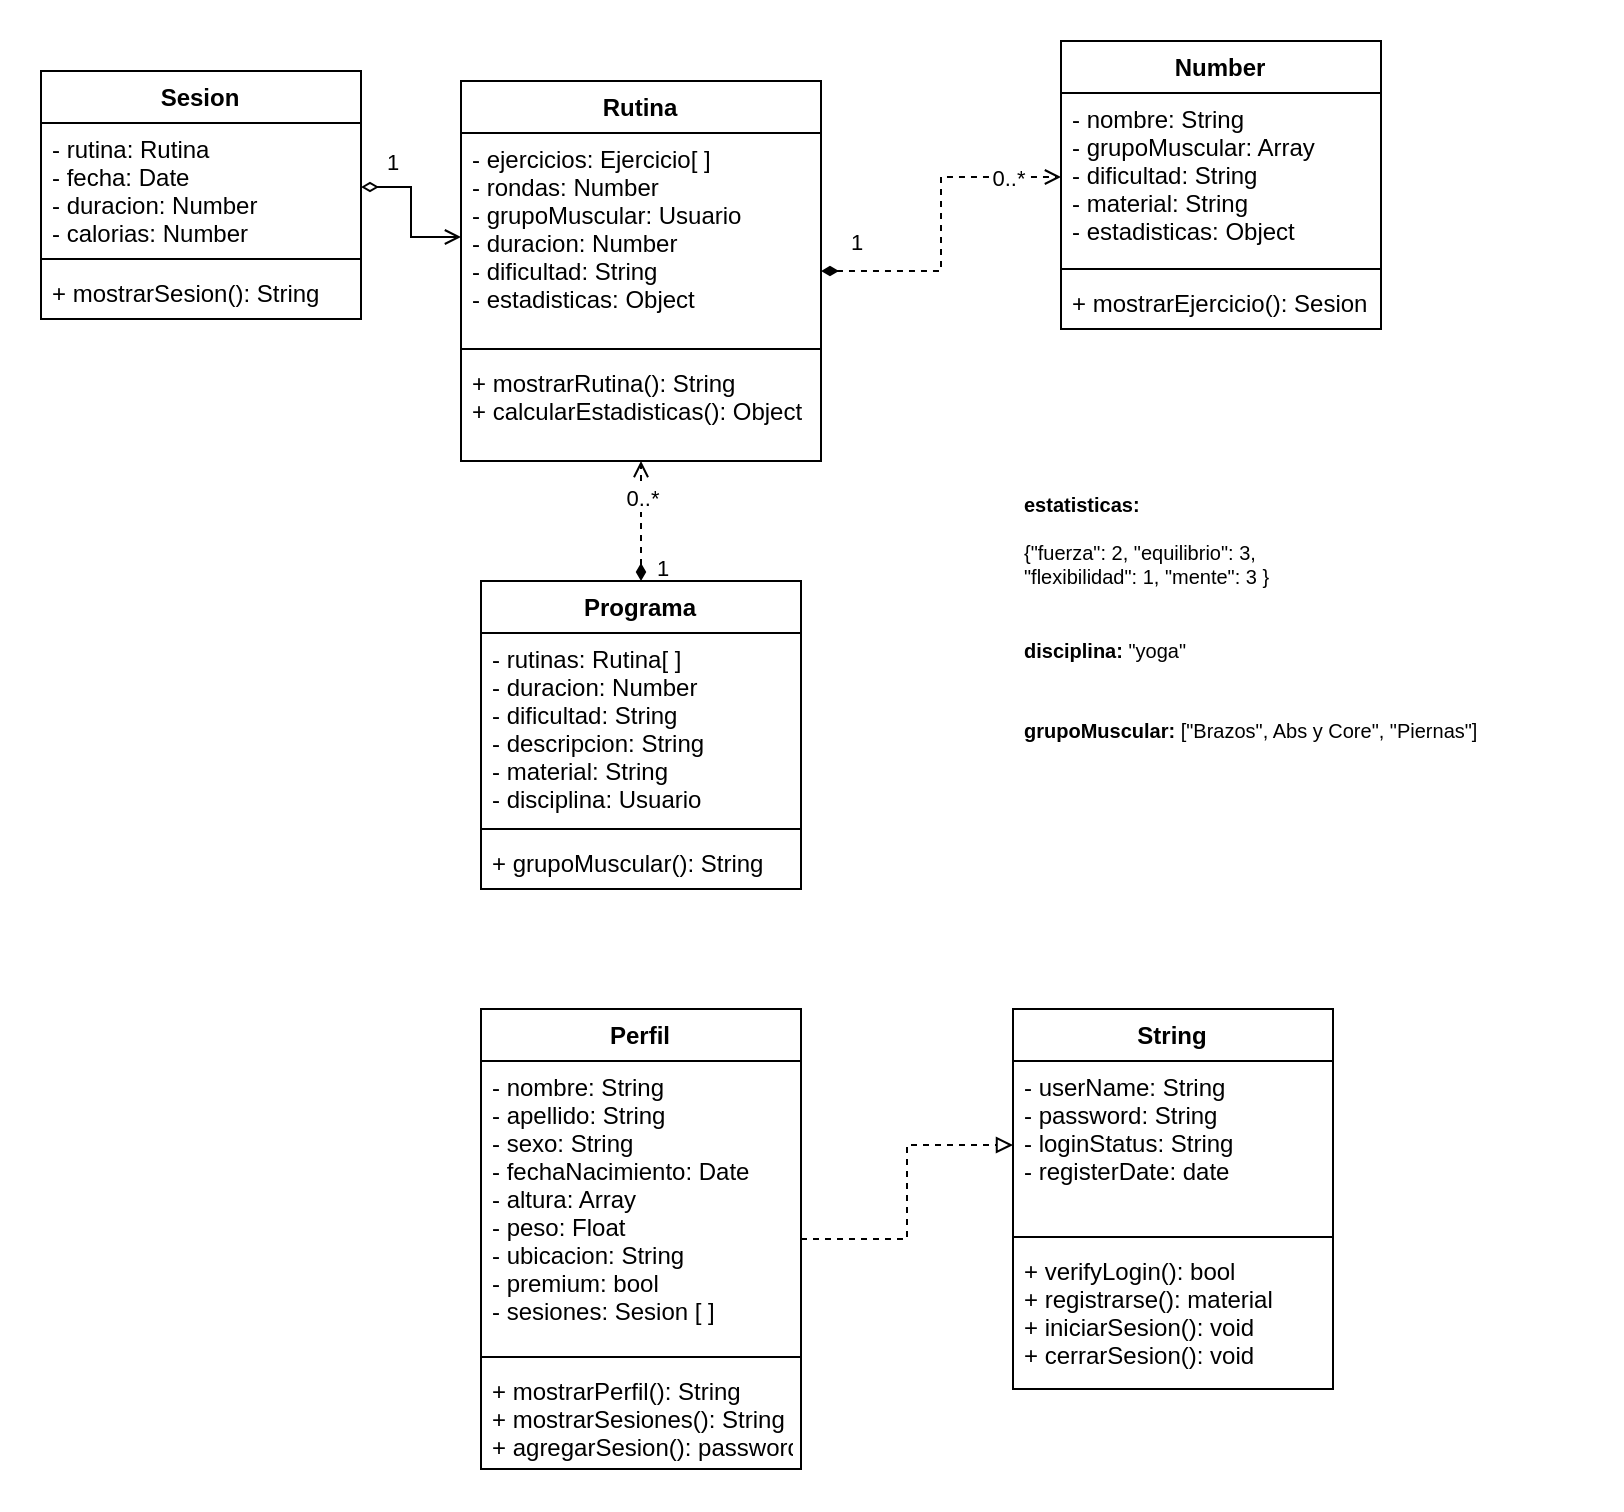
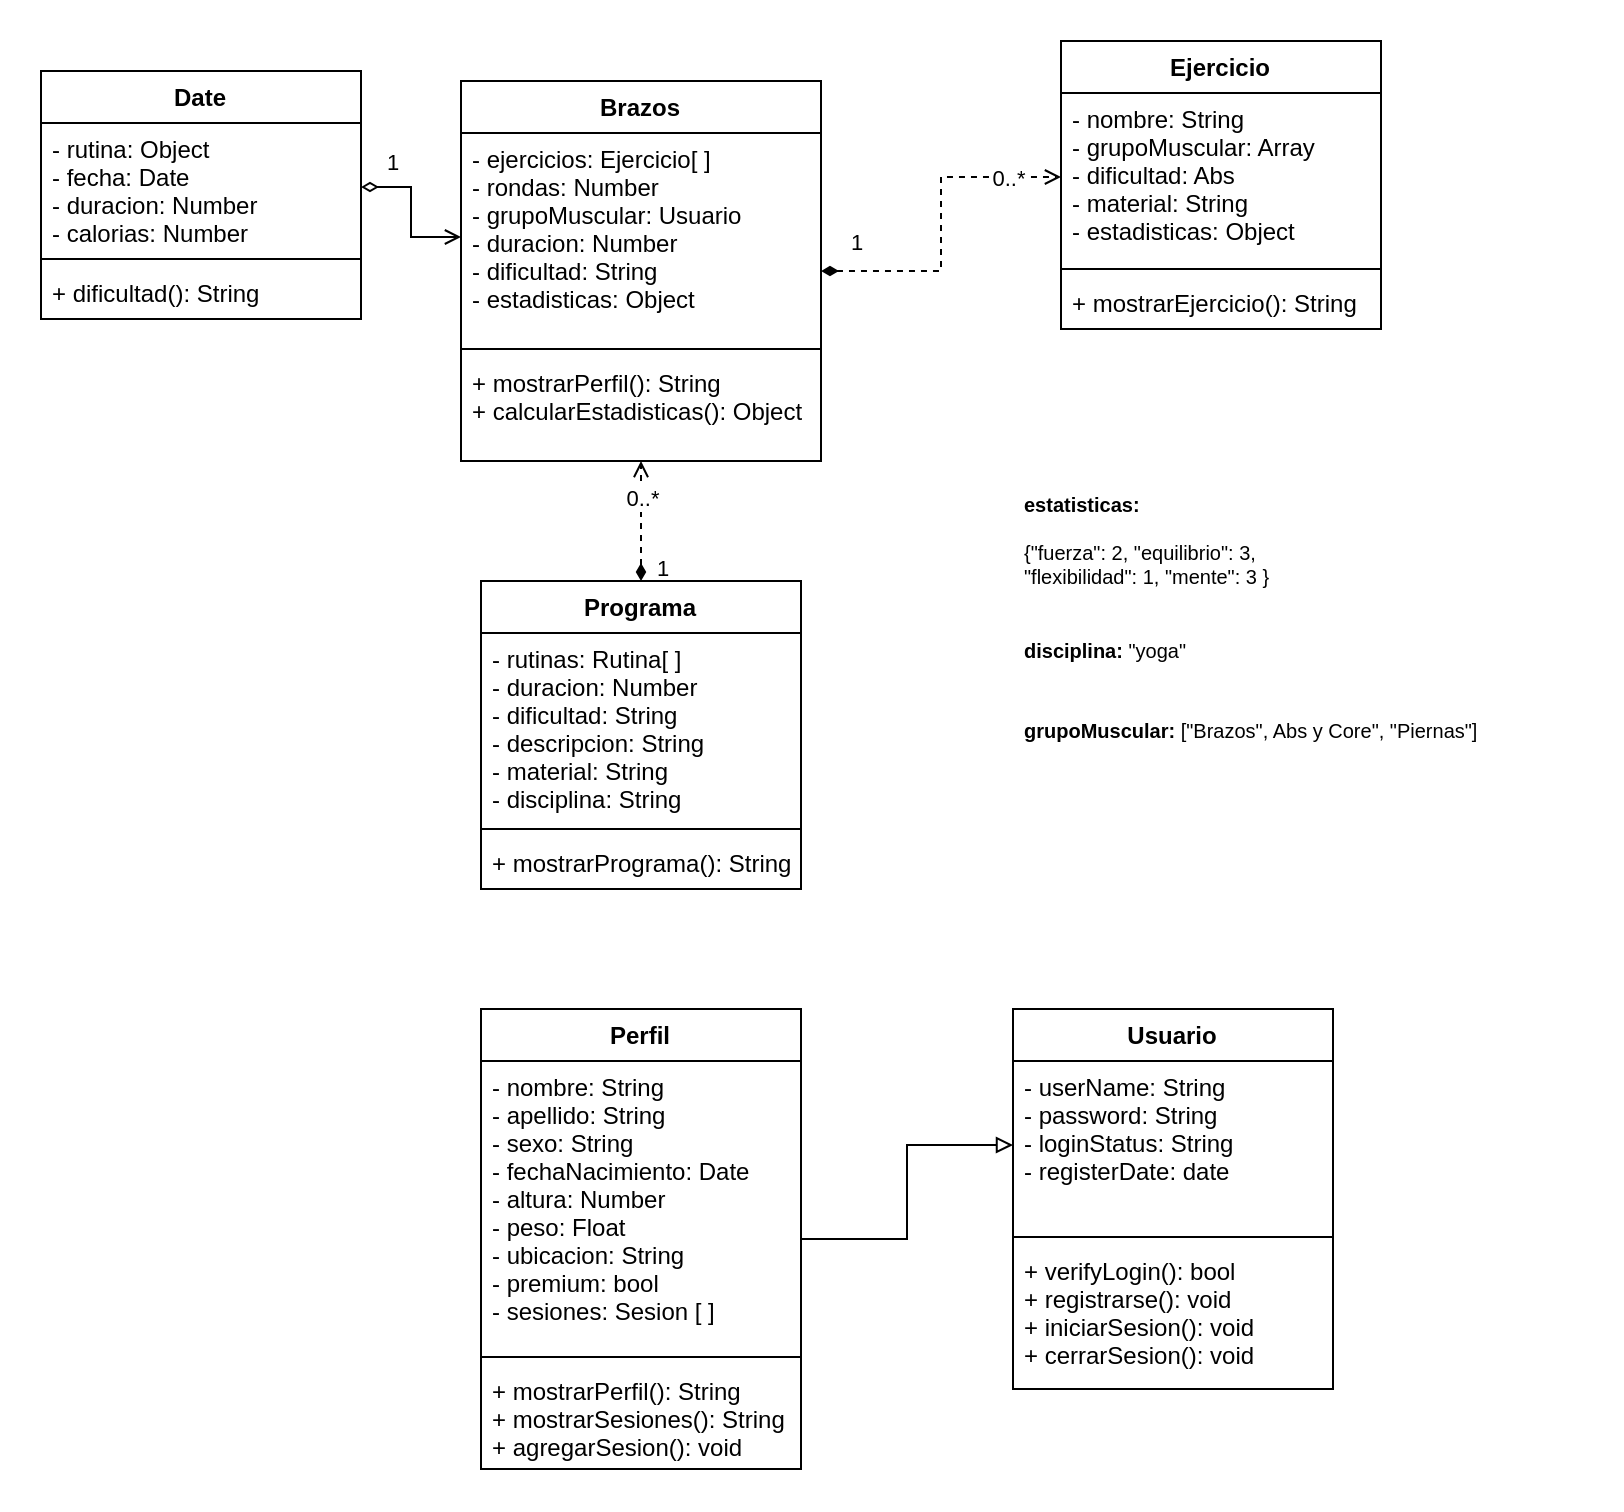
- <mxCell id="9" value="Number" style="swimlane;fontStyle=1;align=center;verticalAlign=top;childLayout=stackLayout;horizontal=1;startSize=26;horizontalStack=0;resizeParent=1;resizeParentMax=0;resizeLast=0;collapsible=1;marginBottom=0;" parent="1" vertex="1"><mxGeometry x="530" y="20" width="160" height="144" as="geometry" /></mxCell>
+ <mxCell id="9" value="Ejercicio" style="swimlane;fontStyle=1;align=center;verticalAlign=top;childLayout=stackLayout;horizontal=1;startSize=26;horizontalStack=0;resizeParent=1;resizeParentMax=0;resizeLast=0;collapsible=1;marginBottom=0;" parent="1" vertex="1"><mxGeometry x="530" y="20" width="160" height="144" as="geometry" /></mxCell>
- <mxCell id="34" value="Sesion" style="swimlane;fontStyle=1;align=center;verticalAlign=top;childLayout=stackLayout;horizontal=1;startSize=26;horizontalStack=0;resizeParent=1;resizeParentMax=0;resizeLast=0;collapsible=1;marginBottom=0;" vertex="1" parent="1"><mxGeometry x="20" y="35" width="160" height="124" as="geometry" /></mxCell>
+ <mxCell id="34" value="Date" style="swimlane;fontStyle=1;align=center;verticalAlign=top;childLayout=stackLayout;horizontal=1;startSize=26;horizontalStack=0;resizeParent=1;resizeParentMax=0;resizeLast=0;collapsible=1;marginBottom=0;" vertex="1" parent="1"><mxGeometry x="20" y="35" width="160" height="124" as="geometry" /></mxCell>
- <mxCell id="5" value="Rutina" style="swimlane;fontStyle=1;align=center;verticalAlign=top;childLayout=stackLayout;horizontal=1;startSize=26;horizontalStack=0;resizeParent=1;resizeParentMax=0;resizeLast=0;collapsible=1;marginBottom=0;" parent="1" vertex="1"><mxGeometry x="230" y="40" width="180" height="190" as="geometry" /></mxCell>
+ <mxCell id="5" value="Brazos" style="swimlane;fontStyle=1;align=center;verticalAlign=top;childLayout=stackLayout;horizontal=1;startSize=26;horizontalStack=0;resizeParent=1;resizeParentMax=0;resizeLast=0;collapsible=1;marginBottom=0;" parent="1" vertex="1"><mxGeometry x="230" y="40" width="180" height="190" as="geometry" /></mxCell>
- <mxCell id="10" value="- nombre: String&#10;- grupoMuscular: Array&#10;- dificultad: String&#10;- material: String&#10;- estadisticas: Object" style="text;strokeColor=none;fillColor=none;align=left;verticalAlign=top;spacingLeft=4;spacingRight=4;overflow=hidden;rotatable=0;points=[[0,0.5],[1,0.5]];portConstraint=eastwest;" parent="9" vertex="1"><mxGeometry y="26" width="160" height="84" as="geometry" /></mxCell>
+ <mxCell id="10" value="- nombre: String&#10;- grupoMuscular: Array&#10;- dificultad: Abs&#10;- material: String&#10;- estadisticas: Object" style="text;strokeColor=none;fillColor=none;align=left;verticalAlign=top;spacingLeft=4;spacingRight=4;overflow=hidden;rotatable=0;points=[[0,0.5],[1,0.5]];portConstraint=eastwest;" parent="9" vertex="1"><mxGeometry y="26" width="160" height="84" as="geometry" /></mxCell>
- <mxCell id="35" value="- rutina: Rutina&#10;- fecha: Date&#10;- duracion: Number&#10;- calorias: Number" style="text;strokeColor=none;fillColor=none;align=left;verticalAlign=top;spacingLeft=4;spacingRight=4;overflow=hidden;rotatable=0;points=[[0,0.5],[1,0.5]];portConstraint=eastwest;" vertex="1" parent="34"><mxGeometry y="26" width="160" height="64" as="geometry" /></mxCell>
+ <mxCell id="35" value="- rutina: Object&#10;- fecha: Date&#10;- duracion: Number&#10;- calorias: Number" style="text;strokeColor=none;fillColor=none;align=left;verticalAlign=top;spacingLeft=4;spacingRight=4;overflow=hidden;rotatable=0;points=[[0,0.5],[1,0.5]];portConstraint=eastwest;" vertex="1" parent="34"><mxGeometry y="26" width="160" height="64" as="geometry" /></mxCell>
- <mxCell id="37" value="+ mostrarSesion(): String" style="text;strokeColor=none;fillColor=none;align=left;verticalAlign=top;spacingLeft=4;spacingRight=4;overflow=hidden;rotatable=0;points=[[0,0.5],[1,0.5]];portConstraint=eastwest;" vertex="1" parent="34"><mxGeometry y="98" width="160" height="26" as="geometry" /></mxCell>
+ <mxCell id="37" value="+ dificultad(): String" style="text;strokeColor=none;fillColor=none;align=left;verticalAlign=top;spacingLeft=4;spacingRight=4;overflow=hidden;rotatable=0;points=[[0,0.5],[1,0.5]];portConstraint=eastwest;" vertex="1" parent="34"><mxGeometry y="98" width="160" height="26" as="geometry" /></mxCell>
- <mxCell id="12" value="+ mostrarEjercicio(): Sesion" style="text;strokeColor=none;fillColor=none;align=left;verticalAlign=top;spacingLeft=4;spacingRight=4;overflow=hidden;rotatable=0;points=[[0,0.5],[1,0.5]];portConstraint=eastwest;" parent="9" vertex="1"><mxGeometry y="118" width="160" height="26" as="geometry" /></mxCell>
+ <mxCell id="12" value="+ mostrarEjercicio(): String" style="text;strokeColor=none;fillColor=none;align=left;verticalAlign=top;spacingLeft=4;spacingRight=4;overflow=hidden;rotatable=0;points=[[0,0.5],[1,0.5]];portConstraint=eastwest;" parent="9" vertex="1"><mxGeometry y="118" width="160" height="26" as="geometry" /></mxCell>
- <mxCell id="8" value="+ mostrarRutina(): String&#10;+ calcularEstadisticas(): Object" style="text;strokeColor=none;fillColor=none;align=left;verticalAlign=top;spacingLeft=4;spacingRight=4;overflow=hidden;rotatable=0;points=[[0,0.5],[1,0.5]];portConstraint=eastwest;" parent="5" vertex="1"><mxGeometry y="138" width="180" height="52" as="geometry" /></mxCell>
+ <mxCell id="8" value="+ mostrarPerfil(): String&#10;+ calcularEstadisticas(): Object" style="text;strokeColor=none;fillColor=none;align=left;verticalAlign=top;spacingLeft=4;spacingRight=4;overflow=hidden;rotatable=0;points=[[0,0.5],[1,0.5]];portConstraint=eastwest;" parent="5" vertex="1"><mxGeometry y="138" width="180" height="52" as="geometry" /></mxCell>
- <mxCell id="17" value="- rutinas: Rutina[ ]&#10;- duracion: Number&#10;- dificultad: String&#10;- descripcion: String&#10;- material: String&#10;- disciplina: Usuario" style="text;strokeColor=none;fillColor=none;align=left;verticalAlign=top;spacingLeft=4;spacingRight=4;overflow=hidden;rotatable=0;points=[[0,0.5],[1,0.5]];portConstraint=eastwest;" parent="16" vertex="1"><mxGeometry y="26" width="160" height="94" as="geometry" /></mxCell>
+ <mxCell id="17" value="- rutinas: Rutina[ ]&#10;- duracion: Number&#10;- dificultad: String&#10;- descripcion: String&#10;- material: String&#10;- disciplina: String" style="text;strokeColor=none;fillColor=none;align=left;verticalAlign=top;spacingLeft=4;spacingRight=4;overflow=hidden;rotatable=0;points=[[0,0.5],[1,0.5]];portConstraint=eastwest;" parent="16" vertex="1"><mxGeometry y="26" width="160" height="94" as="geometry" /></mxCell>
- <mxCell id="19" value="+ grupoMuscular(): String" style="text;strokeColor=none;fillColor=none;align=left;verticalAlign=top;spacingLeft=4;spacingRight=4;overflow=hidden;rotatable=0;points=[[0,0.5],[1,0.5]];portConstraint=eastwest;" parent="16" vertex="1"><mxGeometry y="128" width="160" height="26" as="geometry" /></mxCell>
+ <mxCell id="19" value="+ mostrarPrograma(): String" style="text;strokeColor=none;fillColor=none;align=left;verticalAlign=top;spacingLeft=4;spacingRight=4;overflow=hidden;rotatable=0;points=[[0,0.5],[1,0.5]];portConstraint=eastwest;" parent="16" vertex="1"><mxGeometry y="128" width="160" height="26" as="geometry" /></mxCell>
- <mxCell id="30" value="String" style="swimlane;fontStyle=1;align=center;verticalAlign=top;childLayout=stackLayout;horizontal=1;startSize=26;horizontalStack=0;resizeParent=1;resizeParentMax=0;resizeLast=0;collapsible=1;marginBottom=0;" vertex="1" parent="1"><mxGeometry x="506" y="504" width="160" height="190" as="geometry" /></mxCell>
+ <mxCell id="30" value="Usuario" style="swimlane;fontStyle=1;align=center;verticalAlign=top;childLayout=stackLayout;horizontal=1;startSize=26;horizontalStack=0;resizeParent=1;resizeParentMax=0;resizeLast=0;collapsible=1;marginBottom=0;" vertex="1" parent="1"><mxGeometry x="506" y="504" width="160" height="190" as="geometry" /></mxCell>
- <mxCell id="25" value="- nombre: String&#10;- apellido: String&#10;- sexo: String&#10;- fechaNacimiento: Date&#10;- altura: Array&#10;- peso: Float&#10;- ubicacion: String&#10;- premium: bool&#10;- sesiones: Sesion [ ] " style="text;strokeColor=none;fillColor=none;align=left;verticalAlign=top;spacingLeft=4;spacingRight=4;overflow=hidden;rotatable=0;points=[[0,0.5],[1,0.5]];portConstraint=eastwest;" parent="24" vertex="1"><mxGeometry y="26" width="160" height="144" as="geometry" /></mxCell>
+ <mxCell id="25" value="- nombre: String&#10;- apellido: String&#10;- sexo: String&#10;- fechaNacimiento: Date&#10;- altura: Number&#10;- peso: Float&#10;- ubicacion: String&#10;- premium: bool&#10;- sesiones: Sesion [ ] " style="text;strokeColor=none;fillColor=none;align=left;verticalAlign=top;spacingLeft=4;spacingRight=4;overflow=hidden;rotatable=0;points=[[0,0.5],[1,0.5]];portConstraint=eastwest;" parent="24" vertex="1"><mxGeometry y="26" width="160" height="144" as="geometry" /></mxCell>
- <mxCell id="23" style="edgeStyle=orthogonalEdgeStyle;rounded=0;orthogonalLoop=1;jettySize=auto;html=1;entryX=0;entryY=0.5;entryDx=0;entryDy=0;startArrow=none;startFill=0;endArrow=block;endFill=0;dashed=1;" edge="1" parent="1" source="24" target="31"><mxGeometry relative="1" as="geometry" /></mxCell>
+ <mxCell id="23" style="edgeStyle=orthogonalEdgeStyle;rounded=0;orthogonalLoop=1;jettySize=auto;html=1;entryX=0;entryY=0.5;entryDx=0;entryDy=0;startArrow=none;startFill=0;endArrow=block;endFill=0;" edge="1" parent="1" source="24" target="31"><mxGeometry relative="1" as="geometry" /></mxCell>
- <mxCell id="33" value="+ verifyLogin(): bool&#10;+ registrarse(): material&#10;+ iniciarSesion(): void&#10;+ cerrarSesion(): void" style="text;strokeColor=none;fillColor=none;align=left;verticalAlign=top;spacingLeft=4;spacingRight=4;overflow=hidden;rotatable=0;points=[[0,0.5],[1,0.5]];portConstraint=eastwest;" vertex="1" parent="30"><mxGeometry y="118" width="160" height="72" as="geometry" /></mxCell>
+ <mxCell id="33" value="+ verifyLogin(): bool&#10;+ registrarse(): void&#10;+ iniciarSesion(): void&#10;+ cerrarSesion(): void" style="text;strokeColor=none;fillColor=none;align=left;verticalAlign=top;spacingLeft=4;spacingRight=4;overflow=hidden;rotatable=0;points=[[0,0.5],[1,0.5]];portConstraint=eastwest;" vertex="1" parent="30"><mxGeometry y="118" width="160" height="72" as="geometry" /></mxCell>
- <mxCell id="27" value="+ mostrarPerfil(): String&#10;+ mostrarSesiones(): String&#10;+ agregarSesion(): password" style="text;strokeColor=none;fillColor=none;align=left;verticalAlign=top;spacingLeft=4;spacingRight=4;overflow=hidden;rotatable=0;points=[[0,0.5],[1,0.5]];portConstraint=eastwest;" parent="24" vertex="1"><mxGeometry y="178" width="160" height="52" as="geometry" /></mxCell>
+ <mxCell id="27" value="+ mostrarPerfil(): String&#10;+ mostrarSesiones(): String&#10;+ agregarSesion(): void" style="text;strokeColor=none;fillColor=none;align=left;verticalAlign=top;spacingLeft=4;spacingRight=4;overflow=hidden;rotatable=0;points=[[0,0.5],[1,0.5]];portConstraint=eastwest;" parent="24" vertex="1"><mxGeometry y="178" width="160" height="52" as="geometry" /></mxCell>
